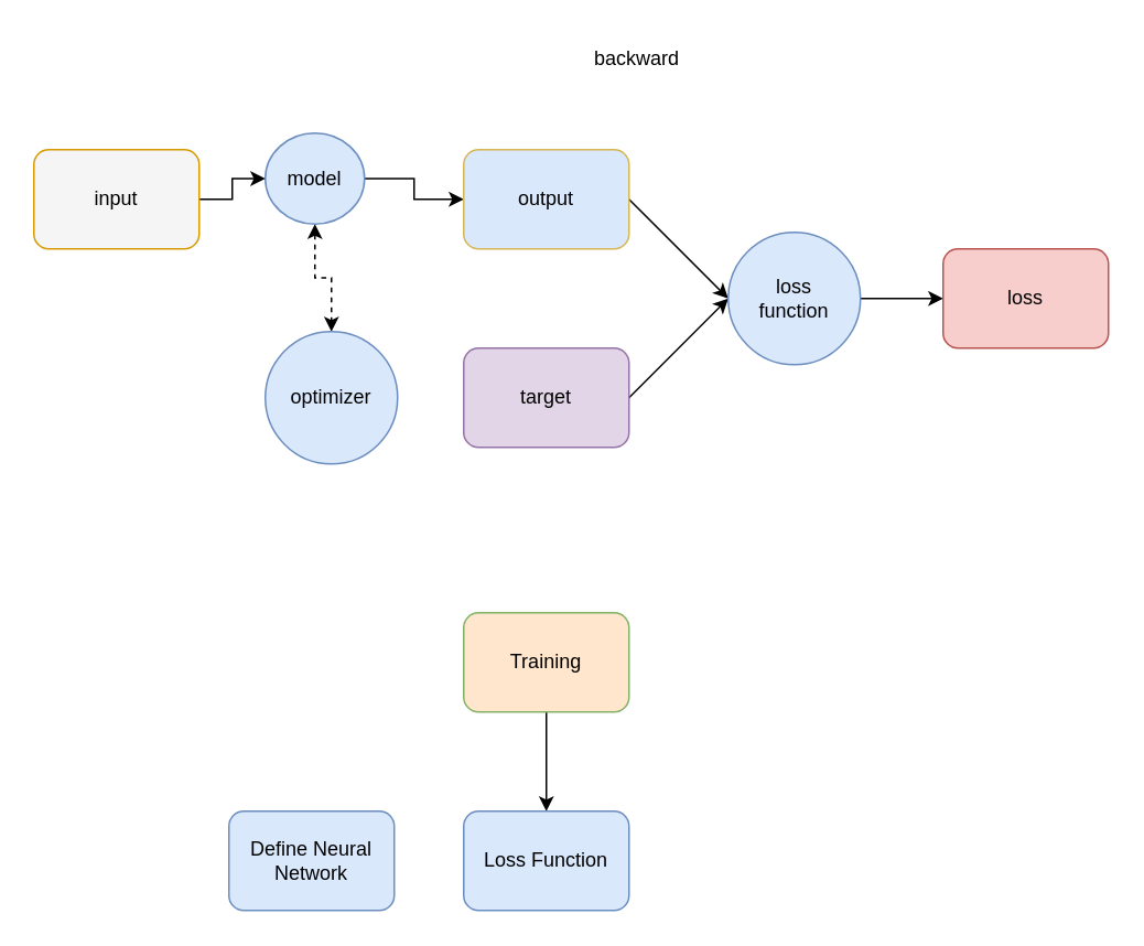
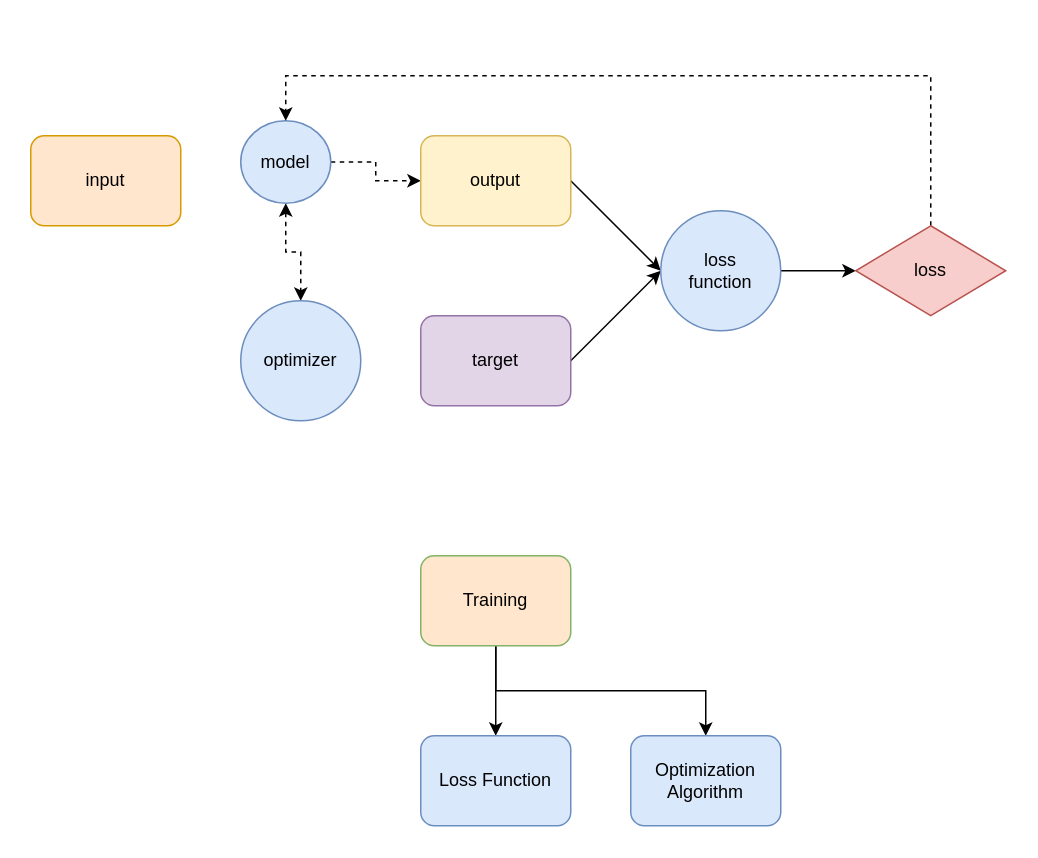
- <mxCell id="15" value="backward" style="text;html=1;strokeColor=none;fillColor=none;align=center;verticalAlign=middle;whiteSpace=wrap;rounded=0;" parent="1" vertex="1"><mxGeometry x="330" y="20" width="110" height="30" as="geometry" /></mxCell>
+ <mxCell id="13" style="edgeStyle=orthogonalEdgeStyle;rounded=0;orthogonalLoop=1;jettySize=auto;html=1;exitX=0.5;exitY=0;exitDx=0;exitDy=0;entryX=0.5;entryY=0;entryDx=0;entryDy=0;dashed=1;" parent="1" source="14" target="4" edge="1"><mxGeometry relative="1" as="geometry"><Array as="points"><mxPoint x="610" y="50" /><mxPoint x="200" y="50" /></Array></mxGeometry></mxCell>
- <mxCell id="2" style="edgeStyle=orthogonalEdgeStyle;rounded=0;orthogonalLoop=1;jettySize=auto;html=1;exitX=1;exitY=0.5;exitDx=0;exitDy=0;entryX=0;entryY=0.5;entryDx=0;entryDy=0;" parent="1" source="4" target="8" edge="1"><mxGeometry relative="1" as="geometry" /></mxCell>
+ <mxCell id="2" style="edgeStyle=orthogonalEdgeStyle;rounded=0;orthogonalLoop=1;jettySize=auto;html=1;exitX=1;exitY=0.5;exitDx=0;exitDy=0;entryX=0;entryY=0.5;entryDx=0;entryDy=0;dashed=1;" parent="1" source="4" target="8" edge="1"><mxGeometry relative="1" as="geometry" /></mxCell>
- <mxCell id="5" style="edgeStyle=orthogonalEdgeStyle;rounded=0;orthogonalLoop=1;jettySize=auto;html=1;exitX=1;exitY=0.5;exitDx=0;exitDy=0;entryX=0;entryY=0.5;entryDx=0;entryDy=0;" parent="1" source="6" target="4" edge="1"><mxGeometry relative="1" as="geometry" /></mxCell>
- <mxCell id="6" value="input" style="rounded=1;whiteSpace=wrap;html=1;fillColor=#f5f5f5;strokeColor=#d79b00;" parent="1" vertex="1"><mxGeometry x="20" y="90" width="100" height="60" as="geometry" /></mxCell>
+ <mxCell id="6" value="input" style="rounded=1;whiteSpace=wrap;html=1;fillColor=#ffe6cc;strokeColor=#d79b00;" parent="1" vertex="1"><mxGeometry x="20" y="90" width="100" height="60" as="geometry" /></mxCell>
- <mxCell id="8" value="output" style="rounded=1;whiteSpace=wrap;html=1;fillColor=#dae8fc;strokeColor=#d6b656;" parent="1" vertex="1"><mxGeometry x="280" y="90" width="100" height="60" as="geometry" /></mxCell>
+ <mxCell id="8" value="output" style="rounded=1;whiteSpace=wrap;html=1;fillColor=#fff2cc;strokeColor=#d6b656;" parent="1" vertex="1"><mxGeometry x="280" y="90" width="100" height="60" as="geometry" /></mxCell>
- <mxCell id="14" value="loss" style="rounded=1;whiteSpace=wrap;html=1;fillColor=#f8cecc;strokeColor=#b85450;" parent="1" vertex="1"><mxGeometry x="570" y="150" width="100" height="60" as="geometry" /></mxCell>
+ <mxCell id="14" value="loss" style="rhombus;whiteSpace=wrap;html=1;fillColor=#f8cecc;strokeColor=#b85450;" parent="1" vertex="1"><mxGeometry x="570" y="150" width="100" height="60" as="geometry" /></mxCell>
+ <mxCell id="18" style="edgeStyle=orthogonalEdgeStyle;rounded=0;orthogonalLoop=1;jettySize=auto;html=1;exitX=0.5;exitY=1;exitDx=0;exitDy=0;" edge="1" parent="1" source="19" target="22"><mxGeometry relative="1" as="geometry" /></mxCell>
- <mxCell id="21" value="Define Neural Network" style="rounded=1;whiteSpace=wrap;html=1;fillColor=#dae8fc;strokeColor=#6c8ebf;" vertex="1" parent="1"><mxGeometry x="138" y="490" width="100" height="60" as="geometry" /></mxCell>
+ <mxCell id="22" value="Optimization Algorithm" style="rounded=1;whiteSpace=wrap;html=1;fillColor=#dae8fc;strokeColor=#6c8ebf;" vertex="1" parent="1"><mxGeometry x="420" y="490" width="100" height="60" as="geometry" /></mxCell>
